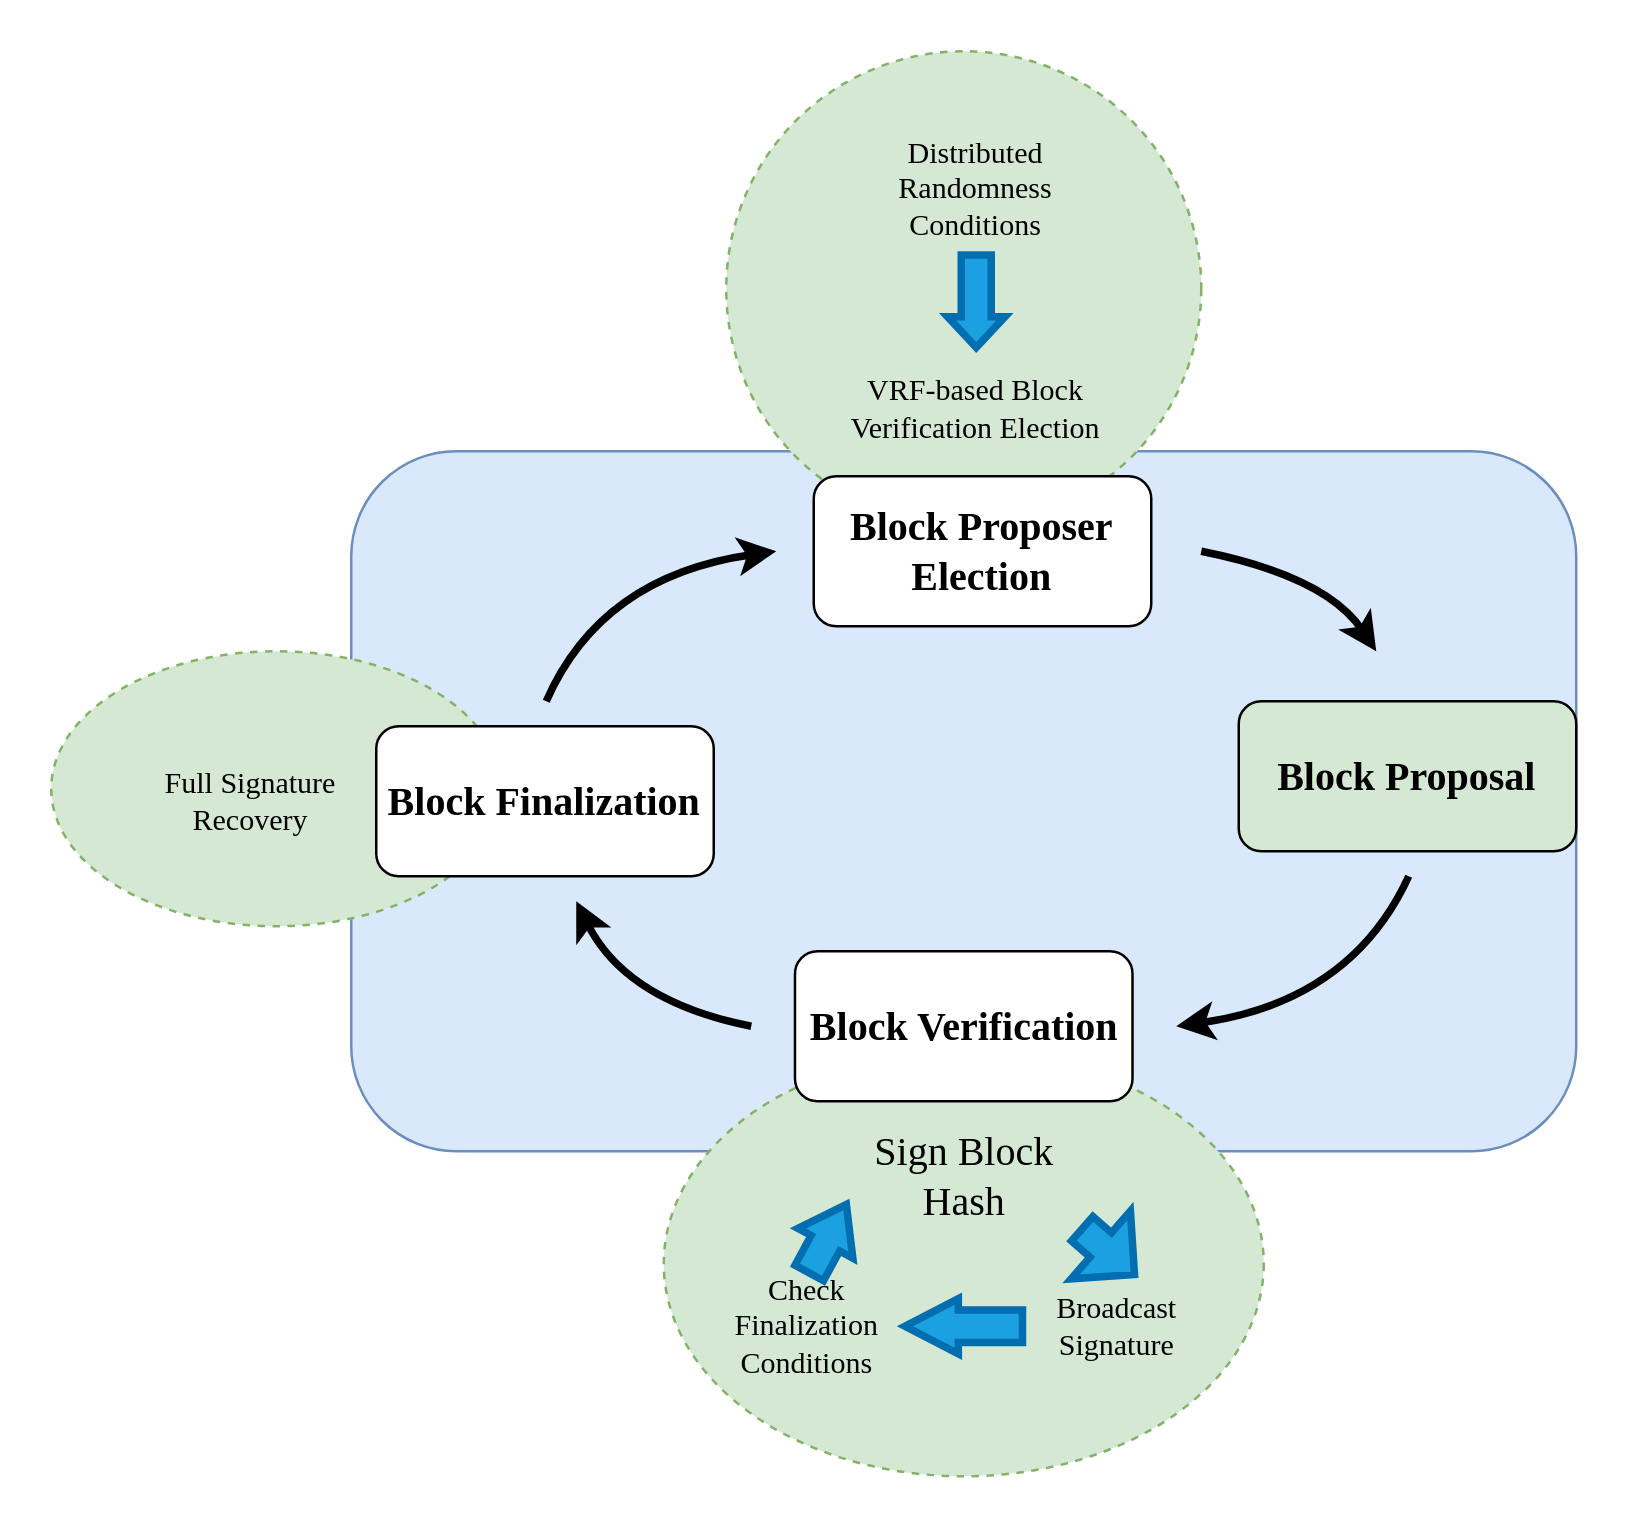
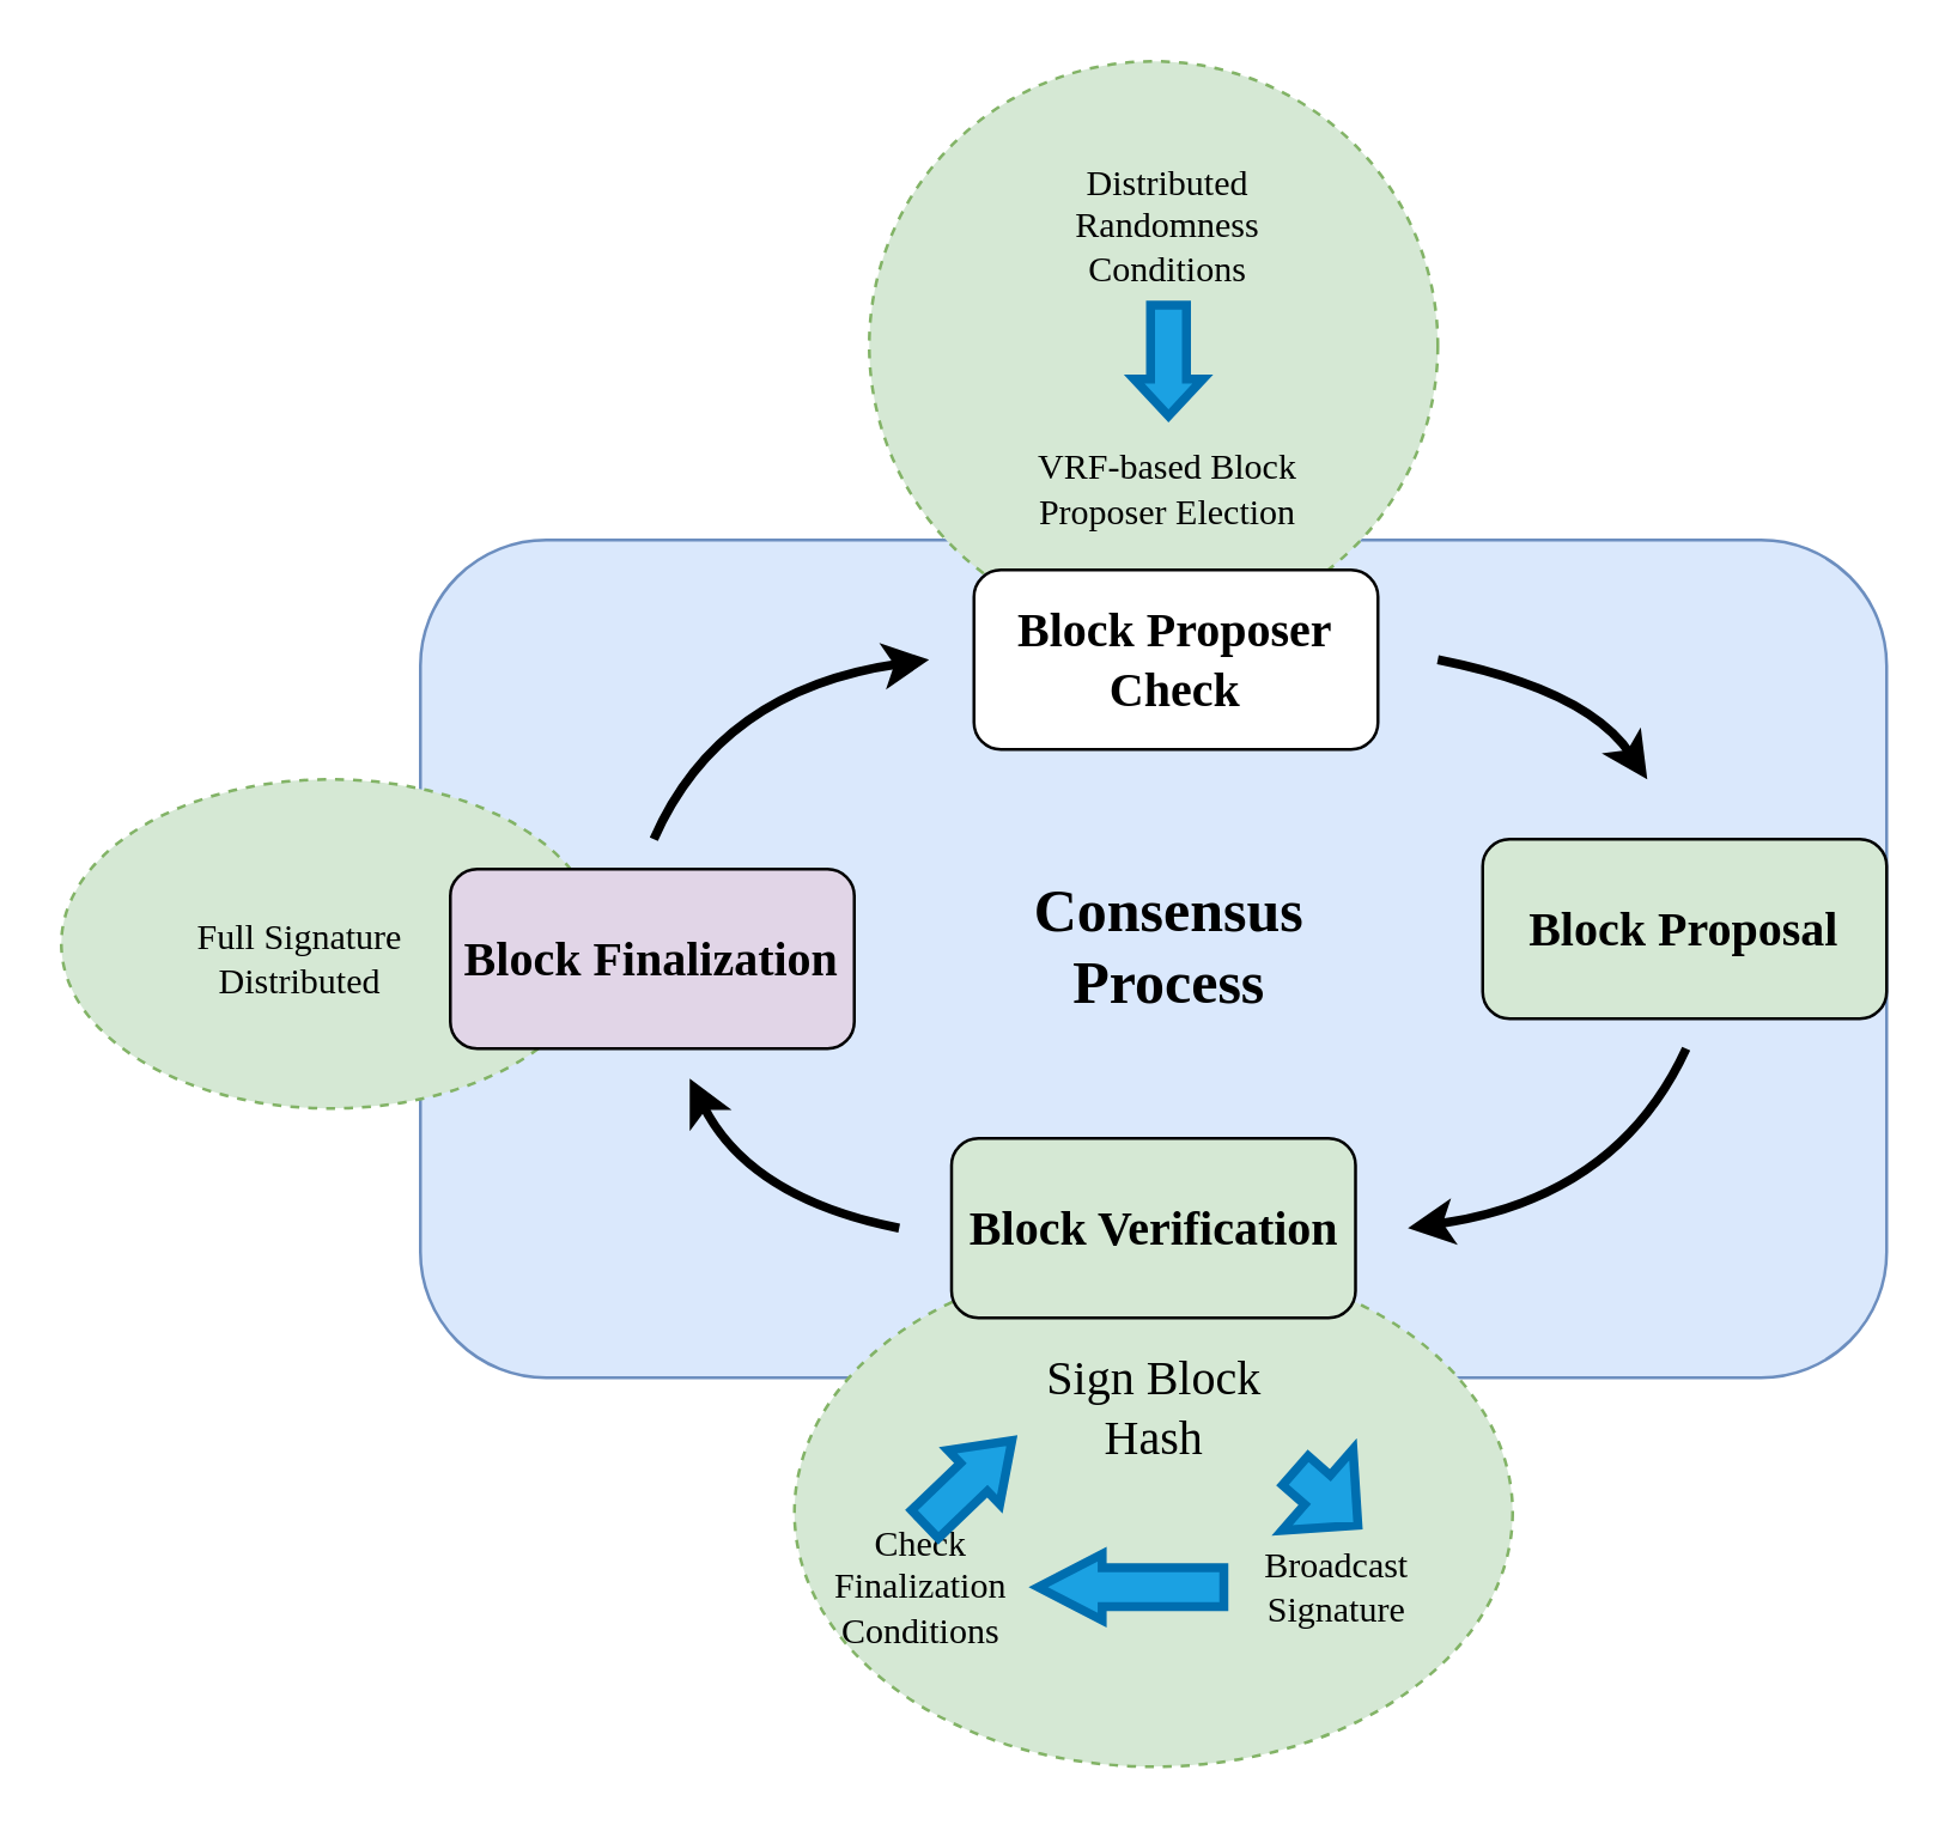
- <mxCell id="15" value="&lt;span style=&quot;font-size: 12px;&quot;&gt;VRF-based Block Verification Election&lt;/span&gt;" style="rounded=0;whiteSpace=wrap;html=1;fontFamily=Times New Roman;fontSize=12;fillColor=none;strokeColor=none;" vertex="1" parent="1"><mxGeometry x="335" y="140" width="110" height="45" as="geometry" /></mxCell>
+ <mxCell id="15" value="&lt;span style=&quot;font-size: 12px;&quot;&gt;VRF-based Block Proposer Election&lt;/span&gt;" style="rounded=0;whiteSpace=wrap;html=1;fontFamily=Times New Roman;fontSize=12;fillColor=none;strokeColor=none;" vertex="1" parent="1"><mxGeometry x="335" y="140" width="110" height="45" as="geometry" /></mxCell>
- <mxCell id="6" value="&lt;font face=&quot;Times New Roman&quot; style=&quot;font-size: 16px&quot;&gt;&lt;b&gt;Block Proposer Election&lt;/b&gt;&lt;/font&gt;" style="rounded=1;whiteSpace=wrap;html=1;" vertex="1" parent="1"><mxGeometry x="325" y="190" width="135" height="60" as="geometry" /></mxCell>
+ <mxCell id="6" value="&lt;font face=&quot;Times New Roman&quot; style=&quot;font-size: 16px&quot;&gt;&lt;b&gt;Block Proposer Check&lt;/b&gt;&lt;/font&gt;" style="rounded=1;whiteSpace=wrap;html=1;" vertex="1" parent="1"><mxGeometry x="325" y="190" width="135" height="60" as="geometry" /></mxCell>
+ <mxCell id="24" value="&lt;font face=&quot;Times New Roman&quot; size=&quot;1&quot;&gt;&lt;b style=&quot;font-size: 20px&quot;&gt;Consensus Process&lt;/b&gt;&lt;/font&gt;" style="rounded=1;whiteSpace=wrap;html=1;fillColor=none;strokeColor=none;" vertex="1" parent="1"><mxGeometry x="322.5" y="285" width="135" height="60" as="geometry" /></mxCell>
- <mxCell id="23" value="Full Signature Recovery" style="rounded=0;whiteSpace=wrap;html=1;fontFamily=Times New Roman;fontSize=12;fillColor=none;strokeColor=none;" vertex="1" parent="1"><mxGeometry x="50" y="295" width="100" height="50" as="geometry" /></mxCell>
+ <mxCell id="23" value="Full Signature Distributed" style="rounded=0;whiteSpace=wrap;html=1;fontFamily=Times New Roman;fontSize=12;fillColor=none;strokeColor=none;" vertex="1" parent="1"><mxGeometry x="50" y="295" width="100" height="50" as="geometry" /></mxCell>
- <mxCell id="9" value="&lt;font face=&quot;Times New Roman&quot; style=&quot;font-size: 16px&quot;&gt;&lt;b&gt;Block Finalization&lt;/b&gt;&lt;/font&gt;" style="rounded=1;whiteSpace=wrap;html=1;" vertex="1" parent="1"><mxGeometry x="150" y="290" width="135" height="60" as="geometry" /></mxCell>
+ <mxCell id="9" value="&lt;font face=&quot;Times New Roman&quot; style=&quot;font-size: 16px&quot;&gt;&lt;b&gt;Block Finalization&lt;/b&gt;&lt;/font&gt;" style="rounded=1;whiteSpace=wrap;html=1;fillColor=#e1d5e7;" vertex="1" parent="1"><mxGeometry x="150" y="290" width="135" height="60" as="geometry" /></mxCell>
- <mxCell id="8" value="&lt;font face=&quot;Times New Roman&quot; style=&quot;font-size: 16px&quot;&gt;&lt;b&gt;Block Verification&lt;/b&gt;&lt;/font&gt;" style="rounded=1;whiteSpace=wrap;html=1;" vertex="1" parent="1"><mxGeometry x="317.5" y="380" width="135" height="60" as="geometry" /></mxCell>
+ <mxCell id="8" value="&lt;font face=&quot;Times New Roman&quot; style=&quot;font-size: 16px&quot;&gt;&lt;b&gt;Block Verification&lt;/b&gt;&lt;/font&gt;" style="rounded=1;whiteSpace=wrap;html=1;fillColor=#d5e8d4;" vertex="1" parent="1"><mxGeometry x="317.5" y="380" width="135" height="60" as="geometry" /></mxCell>
- <mxCell id="19" value="Check Finalization Conditions" style="rounded=0;whiteSpace=wrap;html=1;fontFamily=Times New Roman;fontSize=12;fillColor=none;strokeColor=none;" vertex="1" parent="1"><mxGeometry x="285" y="510" width="75" height="40" as="geometry" /></mxCell>
+ <mxCell id="19" value="Check Finalization Conditions" style="rounded=0;whiteSpace=wrap;html=1;fontFamily=Times New Roman;fontSize=12;fillColor=none;strokeColor=none;" vertex="1" parent="1"><mxGeometry x="270" y="510" width="75" height="40" as="geometry" /></mxCell>
